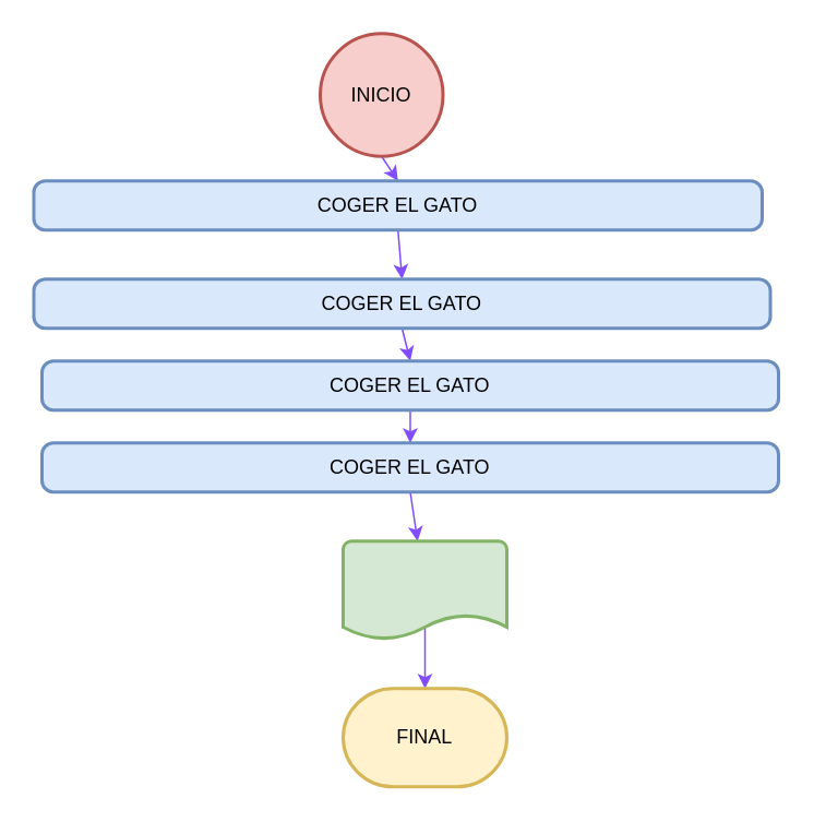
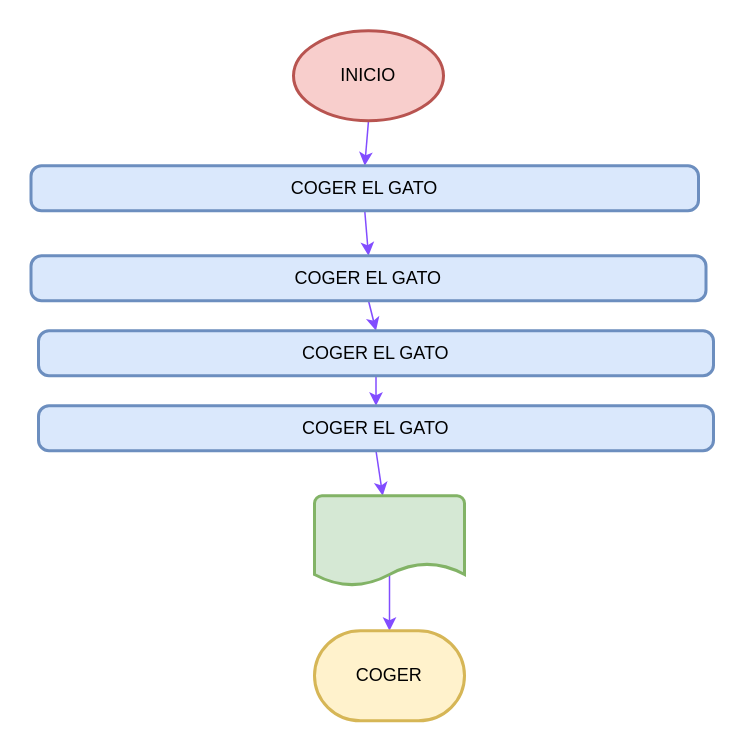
- <mxCell id="3" value="INICIO" style="strokeWidth=2;html=1;shape=mxgraph.flowchart.start_1;whiteSpace=wrap;fillColor=#f8cecc;strokeColor=#b85450;" parent="1" vertex="1"><mxGeometry x="195" y="20" width="75" height="75" as="geometry" /></mxCell>
+ <mxCell id="3" value="INICIO" style="strokeWidth=2;html=1;shape=mxgraph.flowchart.start_1;whiteSpace=wrap;fillColor=#f8cecc;strokeColor=#b85450;" parent="1" vertex="1"><mxGeometry x="195" y="20" width="100" height="60" as="geometry" /></mxCell>
- <mxCell id="14" value="FINAL" style="strokeWidth=2;html=1;shape=mxgraph.flowchart.terminator;whiteSpace=wrap;fillColor=#fff2cc;strokeColor=#d6b656;" parent="1" vertex="1"><mxGeometry x="209" y="420" width="100" height="60" as="geometry" /></mxCell>
+ <mxCell id="14" value="COGER" style="strokeWidth=2;html=1;shape=mxgraph.flowchart.terminator;whiteSpace=wrap;fillColor=#fff2cc;strokeColor=#d6b656;" parent="1" vertex="1"><mxGeometry x="209" y="420" width="100" height="60" as="geometry" /></mxCell>
